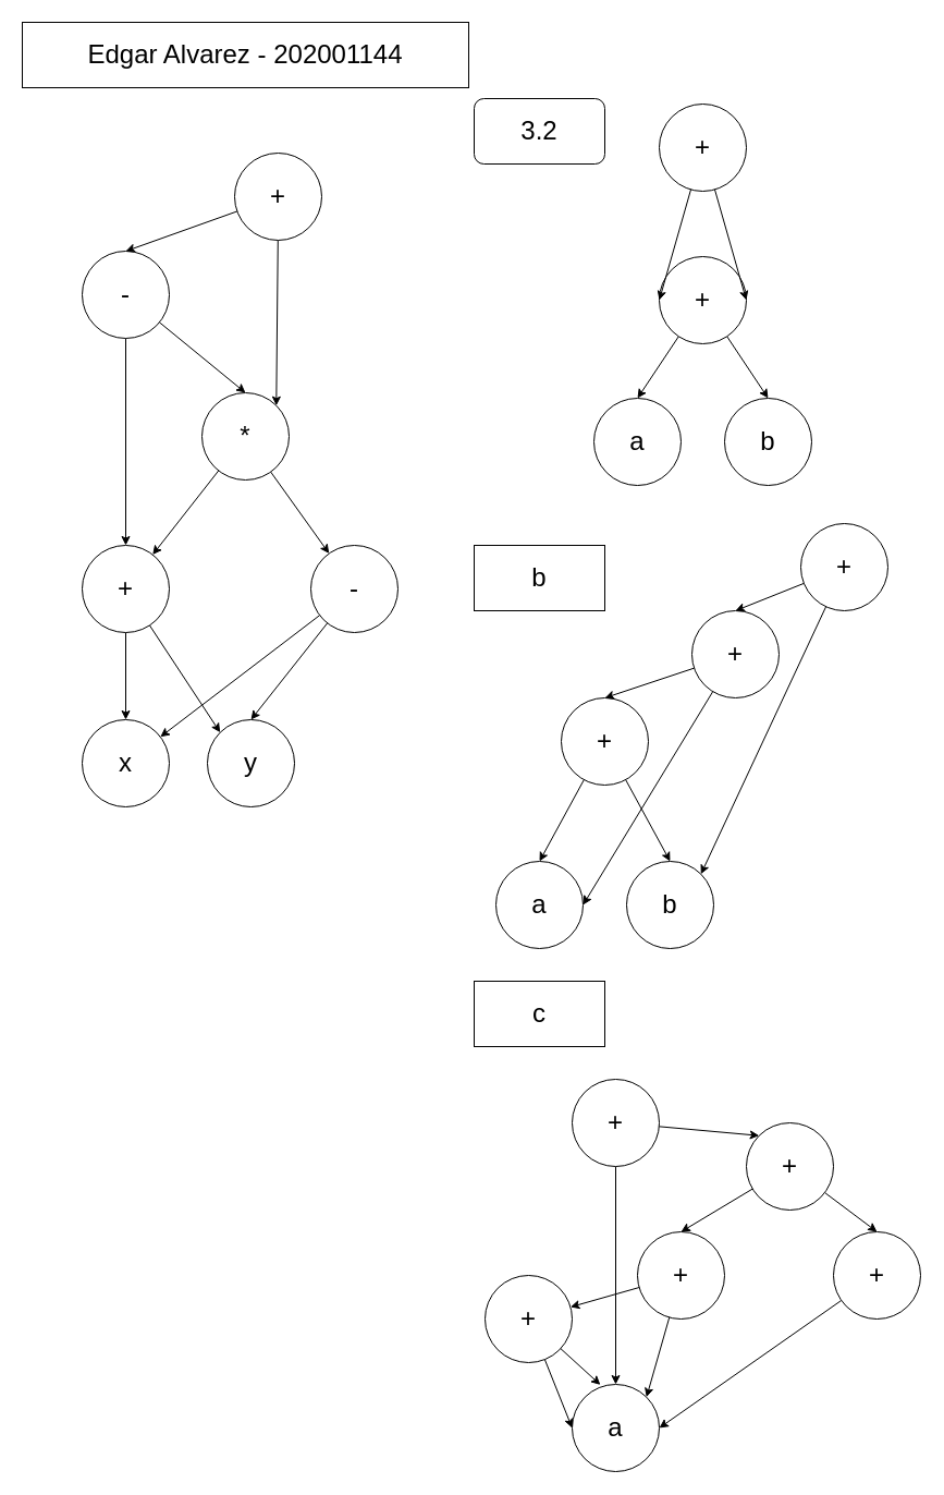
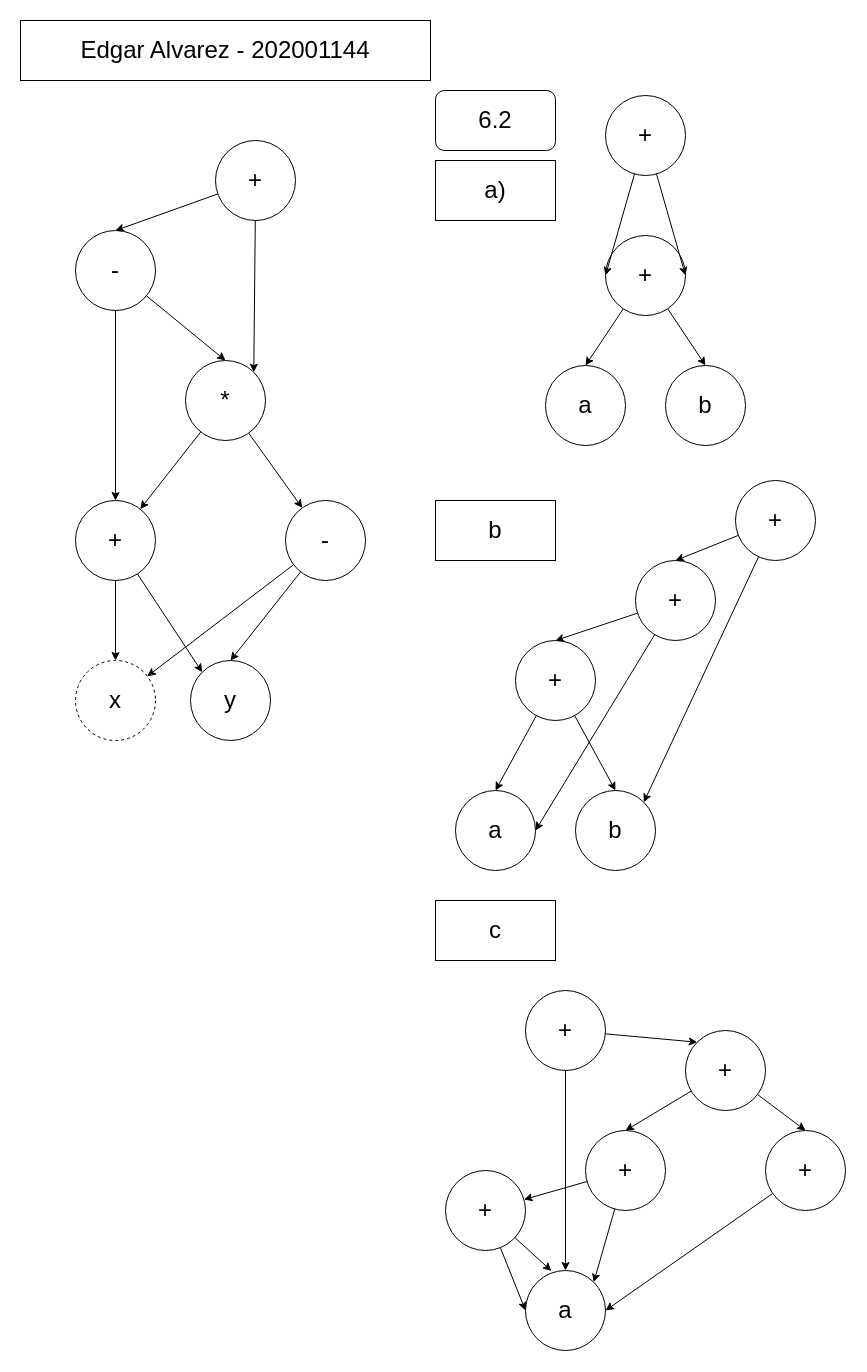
- <mxCell id="20" value="3.2" style="rounded=1;whiteSpace=wrap;html=1;strokeColor=default;align=center;verticalAlign=middle;fontFamily=Helvetica;fontSize=24;fontColor=default;labelBackgroundColor=default;fillColor=default;" vertex="1" parent="1"><mxGeometry x="435" y="90" width="120" height="60" as="geometry" /></mxCell>
+ <mxCell id="20" value="6.2" style="rounded=1;whiteSpace=wrap;html=1;strokeColor=default;align=center;verticalAlign=middle;fontFamily=Helvetica;fontSize=24;fontColor=default;labelBackgroundColor=default;fillColor=default;" vertex="1" parent="1"><mxGeometry x="435" y="90" width="120" height="60" as="geometry" /></mxCell>
+ <mxCell id="21" value="a)" style="rounded=0;whiteSpace=wrap;html=1;strokeColor=default;align=center;verticalAlign=middle;fontFamily=Helvetica;fontSize=24;fontColor=default;labelBackgroundColor=default;fillColor=default;" vertex="1" parent="1"><mxGeometry x="435" y="160" width="120" height="60" as="geometry" /></mxCell>
- <mxCell id="14" value="x" style="ellipse;whiteSpace=wrap;html=1;aspect=fixed;strokeColor=default;align=center;verticalAlign=middle;fontFamily=Helvetica;fontSize=24;fontColor=default;fillColor=default;" vertex="1" parent="1"><mxGeometry x="75" y="660" width="80" height="80" as="geometry" /></mxCell>
+ <mxCell id="14" value="x" style="ellipse;whiteSpace=wrap;html=1;aspect=fixed;strokeColor=default;align=center;verticalAlign=middle;fontFamily=Helvetica;fontSize=24;fontColor=default;fillColor=default;dashed=1;" vertex="1" parent="1"><mxGeometry x="75" y="660" width="80" height="80" as="geometry" /></mxCell>
